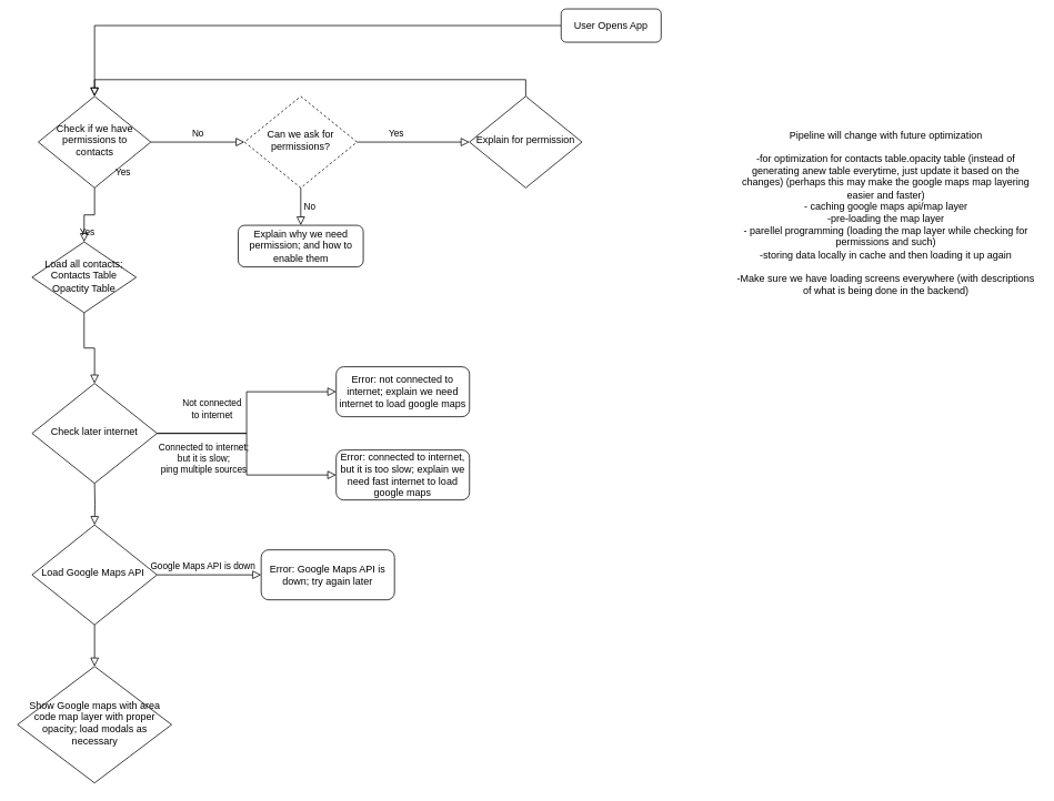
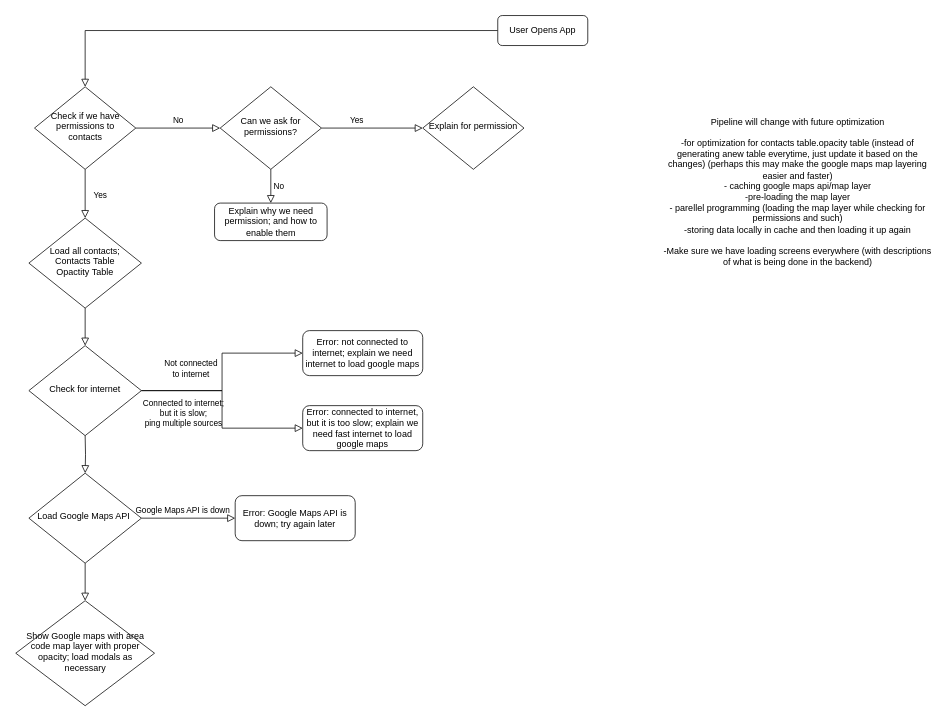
- <mxCell id="3" value="User Opens App" style="rounded=1;whiteSpace=wrap;html=1;fontSize=12;glass=0;strokeWidth=1;shadow=0;" parent="1" vertex="1"><mxGeometry x="673" y="10" width="120" height="40" as="geometry" /></mxCell>
+ <mxCell id="3" value="User Opens App" style="rounded=1;whiteSpace=wrap;html=1;fontSize=12;glass=0;strokeWidth=1;shadow=0;" parent="1" vertex="1"><mxGeometry x="663" y="20" width="120" height="40" as="geometry" /></mxCell>
- <mxCell id="24" value="Yes" style="edgeStyle=orthogonalEdgeStyle;rounded=0;html=1;jettySize=auto;orthogonalLoop=1;fontSize=11;endArrow=block;endFill=0;endSize=8;strokeWidth=1;shadow=0;labelBackgroundColor=none;exitX=0.5;exitY=0;exitDx=0;exitDy=0;verticalAlign=middle;entryX=0.5;entryY=0;entryDx=0;entryDy=0;" edge="1" parent="1" source="23" target="6"><mxGeometry x="0.59" y="61" relative="1" as="geometry"><mxPoint x="-60" y="51" as="offset" /><mxPoint x="453" y="100" as="sourcePoint" /><mxPoint x="83" y="80" as="targetPoint" /></mxGeometry></mxCell>
- <mxCell id="20" value="Can we ask for permissions?" style="rhombus;whiteSpace=wrap;html=1;shadow=0;fontFamily=Helvetica;fontSize=12;align=center;strokeWidth=1;spacing=6;spacingTop=-4;dashed=1;" vertex="1" parent="1"><mxGeometry x="293" y="115" width="135" height="110" as="geometry" /></mxCell>
+ <mxCell id="20" value="Can we ask for permissions?" style="rhombus;whiteSpace=wrap;html=1;shadow=0;fontFamily=Helvetica;fontSize=12;align=center;strokeWidth=1;spacing=6;spacingTop=-4;" vertex="1" parent="1"><mxGeometry x="293" y="115" width="135" height="110" as="geometry" /></mxCell>
- <mxCell id="8" value="Load all contacts;&lt;br&gt;Contacts Table&lt;br&gt;Opactity Table" style="rhombus;whiteSpace=wrap;html=1;shadow=0;fontFamily=Helvetica;fontSize=12;align=center;strokeWidth=1;spacing=6;spacingTop=-4;" parent="1" vertex="1"><mxGeometry x="38" y="290" width="125" height="85" as="geometry" /></mxCell>
+ <mxCell id="8" value="Load all contacts;&lt;br&gt;Contacts Table&lt;br&gt;Opactity Table" style="rhombus;whiteSpace=wrap;html=1;shadow=0;fontFamily=Helvetica;fontSize=12;align=center;strokeWidth=1;spacing=6;spacingTop=-4;" parent="1" vertex="1"><mxGeometry x="38" y="290" width="150" height="120" as="geometry" /></mxCell>
- <mxCell id="9" value="Check later internet" style="rhombus;whiteSpace=wrap;html=1;shadow=0;fontFamily=Helvetica;fontSize=12;align=center;strokeWidth=1;spacing=6;spacingTop=-4;" parent="1" vertex="1"><mxGeometry x="38" y="460" width="150" height="120" as="geometry" /></mxCell>
+ <mxCell id="9" value="Check for internet" style="rhombus;whiteSpace=wrap;html=1;shadow=0;fontFamily=Helvetica;fontSize=12;align=center;strokeWidth=1;spacing=6;spacingTop=-4;" parent="1" vertex="1"><mxGeometry x="38" y="460" width="150" height="120" as="geometry" /></mxCell>
